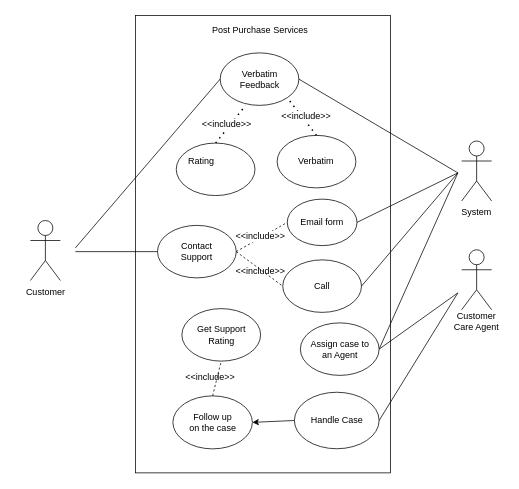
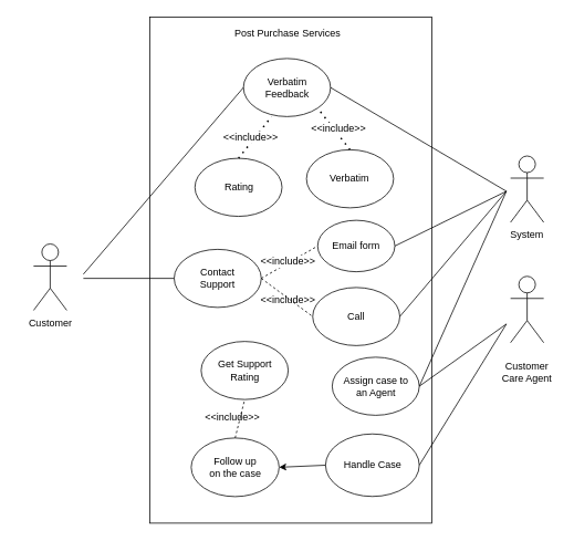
- <mxCell id="12" value="Rating" style="text;html=1;strokeColor=none;fillColor=none;align=center;verticalAlign=middle;whiteSpace=wrap;rounded=0;" vertex="1" parent="1"><mxGeometry x="237.5" y="200.25" width="60" height="30" as="geometry" /></mxCell>
+ <mxCell id="12" value="Rating" style="text;html=1;strokeColor=none;fillColor=none;align=center;verticalAlign=middle;whiteSpace=wrap;rounded=0;" vertex="1" parent="1"><mxGeometry x="257.5" y="210.25" width="60" height="30" as="geometry" /></mxCell>
- <mxCell id="34" value="Customer Care Agent" style="text;html=1;strokeColor=none;fillColor=none;align=center;verticalAlign=middle;whiteSpace=wrap;rounded=0;" vertex="1" parent="1"><mxGeometry x="600" y="412.5" width="70" height="30" as="geometry" /></mxCell>
+ <mxCell id="34" value="Customer Care Agent" style="text;html=1;strokeColor=none;fillColor=none;align=center;verticalAlign=middle;whiteSpace=wrap;rounded=0;" vertex="1" parent="1"><mxGeometry x="600" y="432.5" width="70" height="30" as="geometry" /></mxCell>
